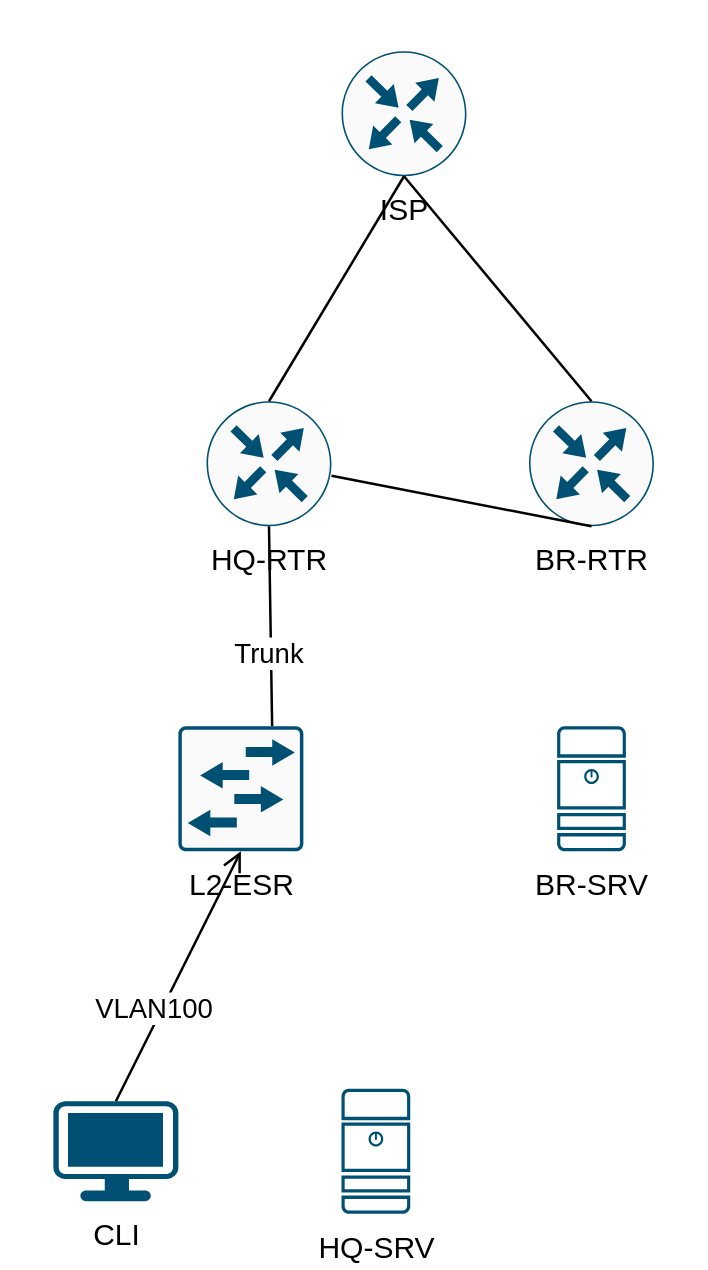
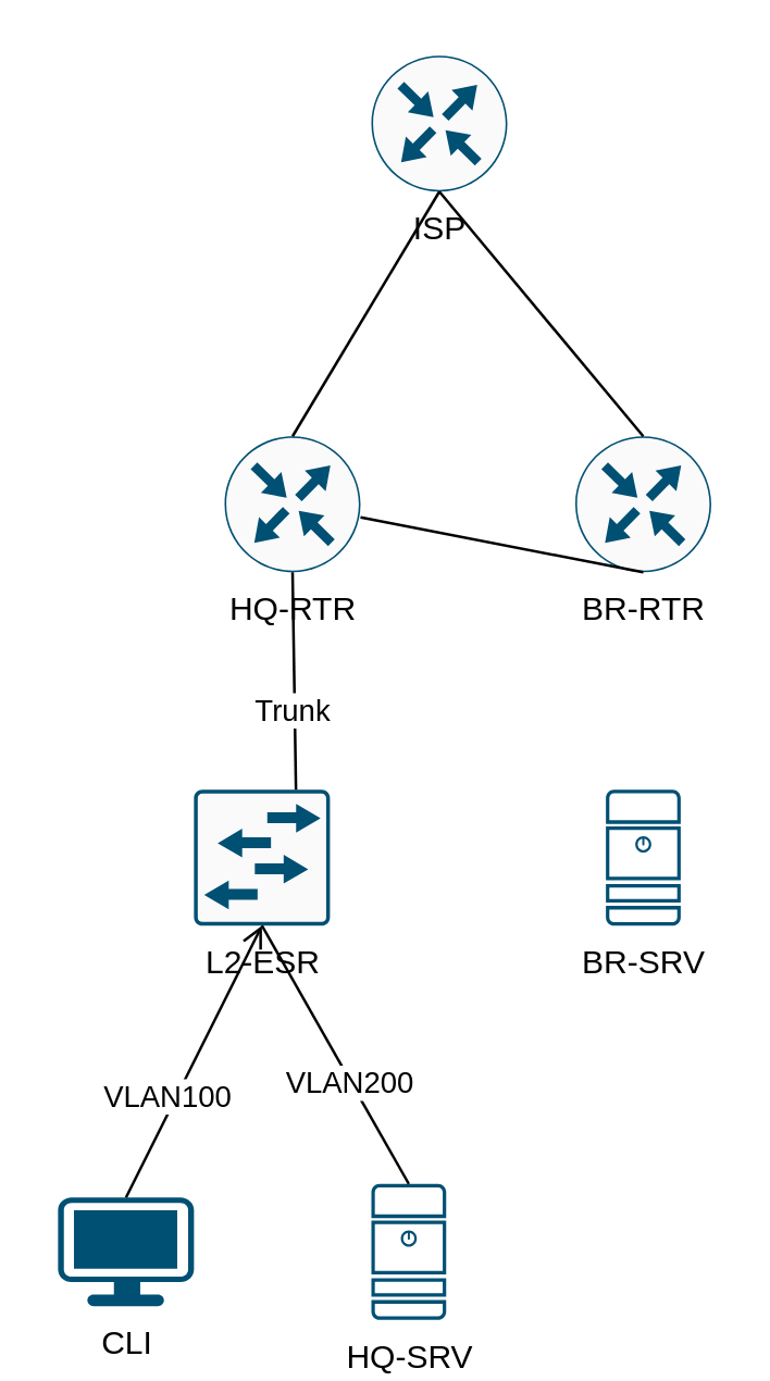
+ <mxCell id="8" style="rounded=0;orthogonalLoop=1;jettySize=auto;html=1;exitX=0.5;exitY=0;exitDx=0;exitDy=0;exitPerimeter=0;entryX=0.5;entryY=1;entryDx=0;entryDy=0;entryPerimeter=0;endArrow=none;endFill=0;" parent="1" source="5" target="2" edge="1"><mxGeometry relative="1" as="geometry" /></mxCell>
+ <mxCell id="9" value="VLAN200" style="edgeLabel;html=1;align=center;verticalAlign=middle;resizable=0;points=[];" parent="8" vertex="1" connectable="0"><mxGeometry x="-0.196" y="1" relative="1" as="geometry"><mxPoint as="offset" /></mxGeometry></mxCell>
